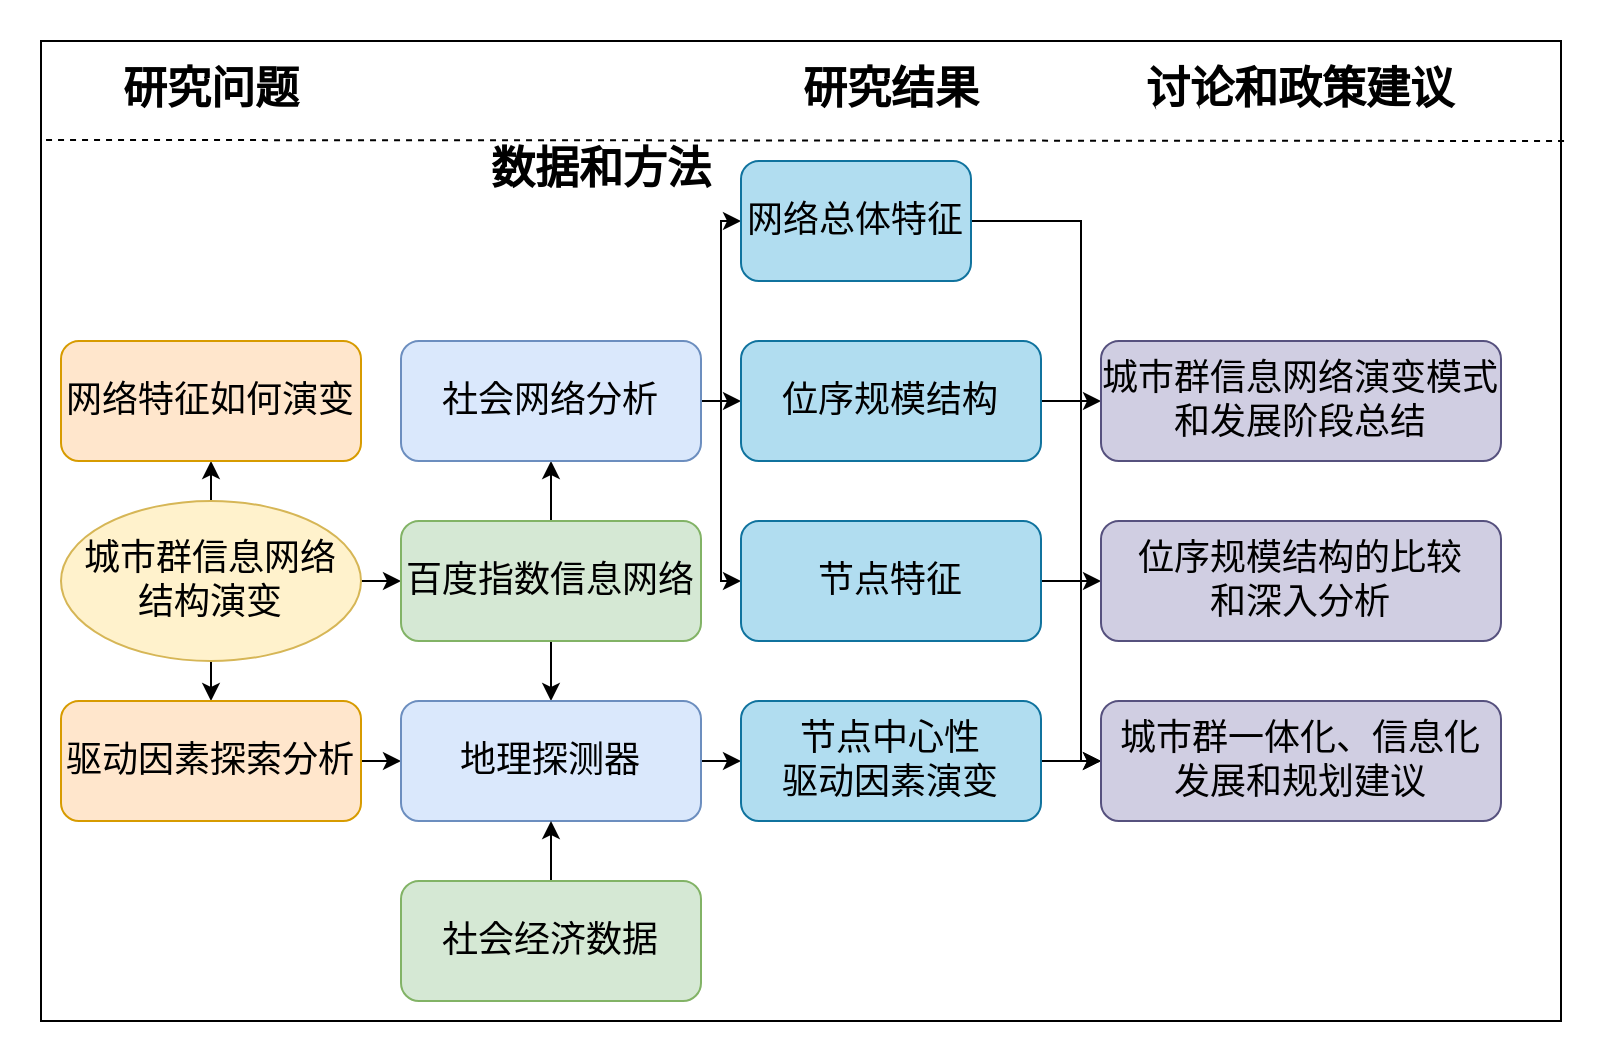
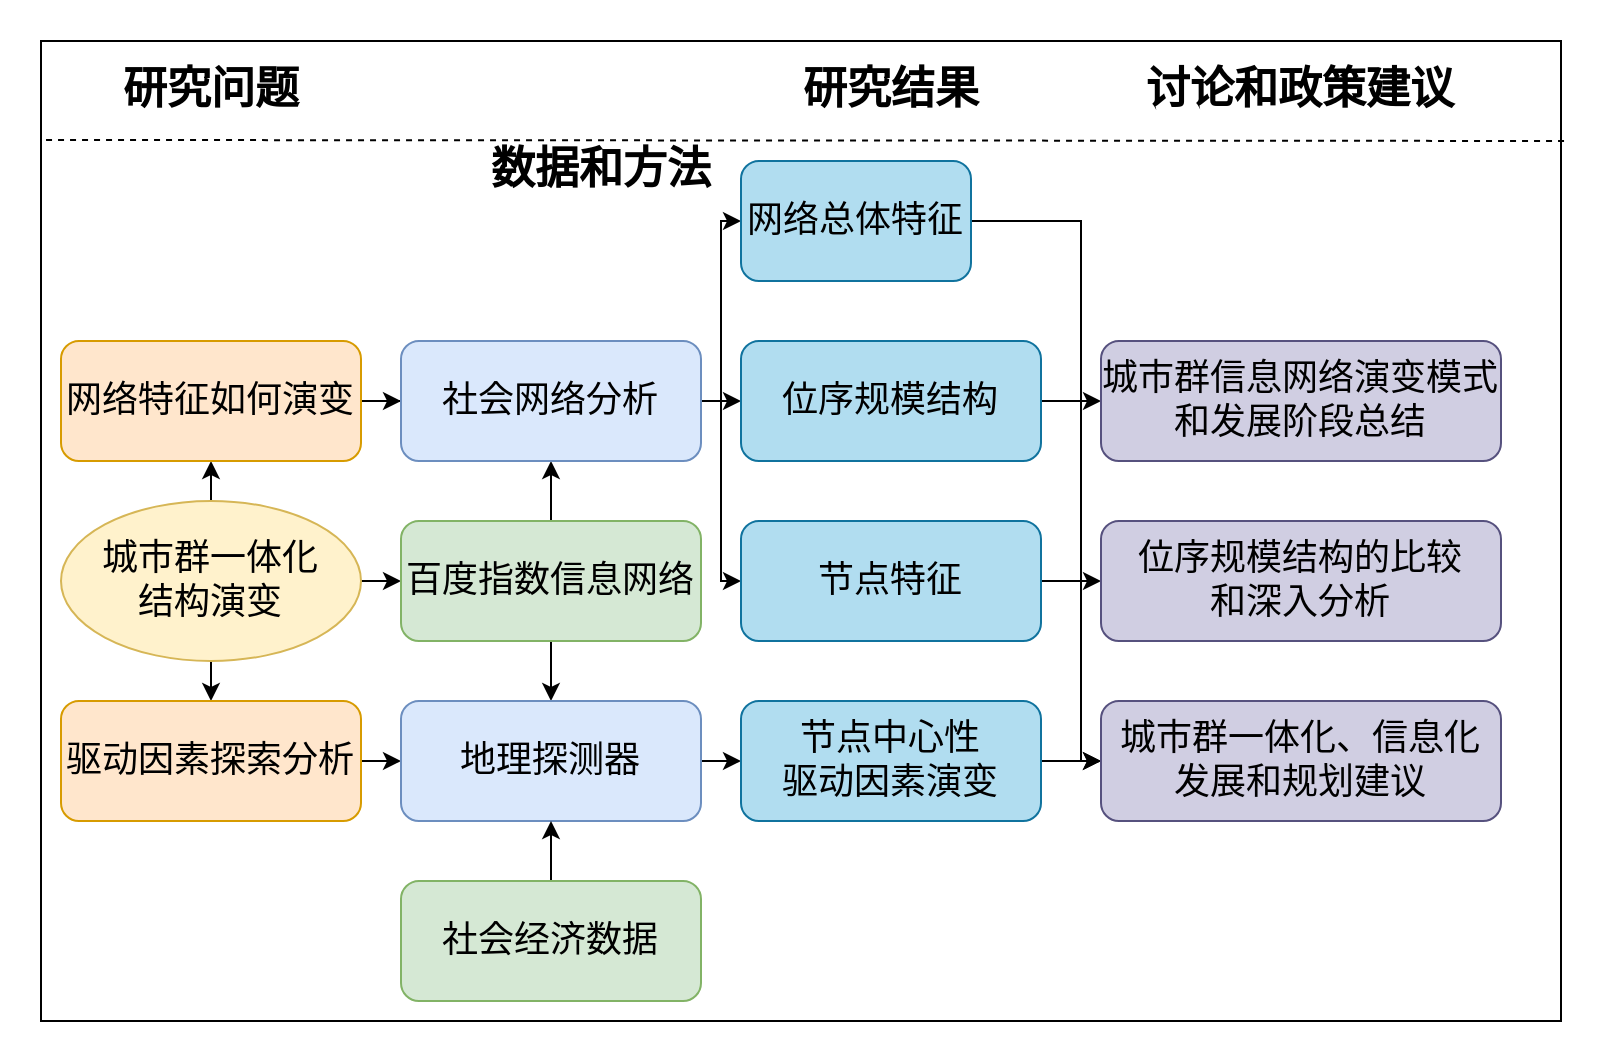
+ <mxCell id="8" style="edgeStyle=orthogonalEdgeStyle;rounded=0;orthogonalLoop=1;jettySize=auto;html=1;exitX=1;exitY=0.5;exitDx=0;exitDy=0;" edge="1" parent="1" source="9" target="18"><mxGeometry relative="1" as="geometry" /></mxCell>
- <mxCell id="7" value="&lt;font face=&quot;Times New Roman&quot; style=&quot;font-size: 18px;&quot;&gt;城市群信息网络&lt;br&gt;结构演变&lt;/font&gt;" style="ellipse;whiteSpace=wrap;html=1;fillColor=#fff2cc;strokeColor=#d6b656;" vertex="1" parent="1"><mxGeometry x="30" y="250" width="150" height="80" as="geometry" /></mxCell>
+ <mxCell id="7" value="&lt;font face=&quot;Times New Roman&quot; style=&quot;font-size: 18px;&quot;&gt;城市群一体化&lt;br&gt;结构演变&lt;/font&gt;" style="ellipse;whiteSpace=wrap;html=1;fillColor=#fff2cc;strokeColor=#d6b656;" vertex="1" parent="1"><mxGeometry x="30" y="250" width="150" height="80" as="geometry" /></mxCell>
